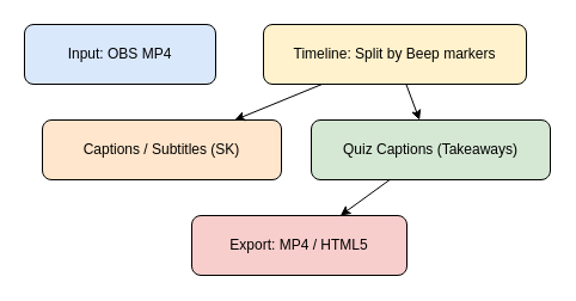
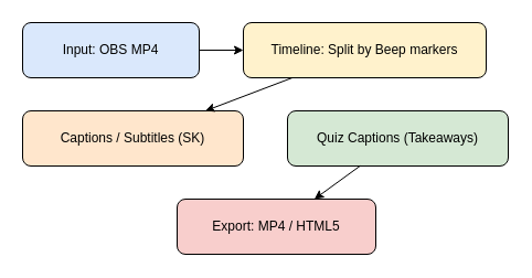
+ <mxCell id="7" edge="1" parent="1" source="2" target="3"><mxGeometry relative="1" as="geometry" /></mxCell>
- <mxCell id="9" edge="1" parent="1" source="3" target="5"><mxGeometry relative="1" as="geometry" /></mxCell>
- <mxCell id="4" value="Captions / Subtitles (SK)" style="rounded=1;whiteSpace=wrap;html=1;fillColor=#ffe6cc" vertex="1" parent="1"><mxGeometry x="35" y="100" width="200" height="50" as="geometry" /></mxCell>
+ <mxCell id="4" value="Captions / Subtitles (SK)" style="rounded=1;whiteSpace=wrap;html=1;fillColor=#ffe6cc" vertex="1" parent="1"><mxGeometry x="20" y="100" width="200" height="50" as="geometry" /></mxCell>
